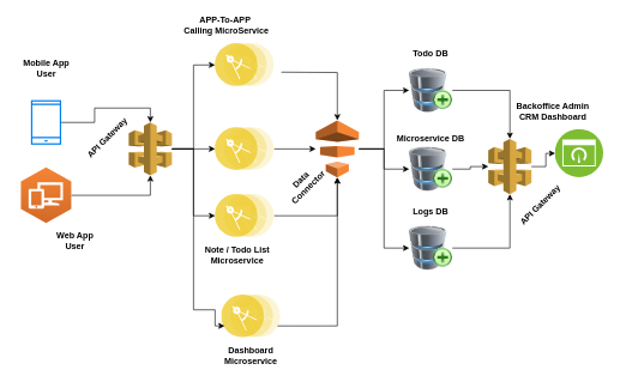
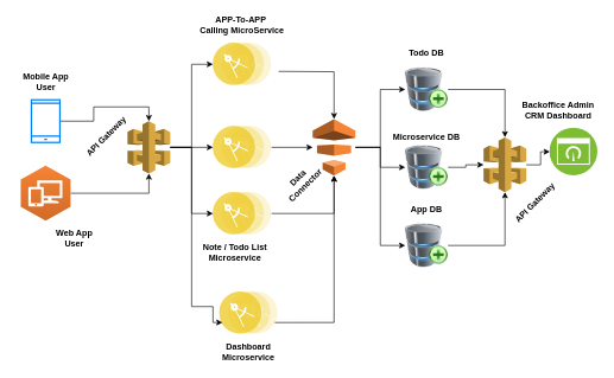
- <mxCell id="35" value="&lt;b&gt;APP-To-APP&amp;nbsp;&lt;br&gt;Calling MicroService&lt;br&gt;&lt;/b&gt;" style="text;html=1;strokeColor=none;fillColor=none;align=center;verticalAlign=middle;whiteSpace=wrap;rounded=0;" vertex="1" parent="1"><mxGeometry x="244.1" y="20" width="140" height="30" as="geometry" /></mxCell>
+ <mxCell id="35" value="&lt;b&gt;APP-To-APP&amp;nbsp;&lt;br&gt;Calling MicroService&lt;br&gt;&lt;/b&gt;" style="text;html=1;strokeColor=none;fillColor=none;align=center;verticalAlign=middle;whiteSpace=wrap;rounded=0;" vertex="1" parent="1"><mxGeometry x="269.1" y="20" width="140" height="30" as="geometry" /></mxCell>
- <mxCell id="32" value="&lt;b&gt;Mobile App User&lt;/b&gt;" style="text;html=1;strokeColor=none;fillColor=none;align=center;verticalAlign=middle;whiteSpace=wrap;rounded=0;" vertex="1" parent="1"><mxGeometry x="20.5" y="80" width="85" height="30" as="geometry" /></mxCell>
+ <mxCell id="32" value="&lt;b&gt;Mobile App User&lt;/b&gt;" style="text;html=1;strokeColor=none;fillColor=none;align=center;verticalAlign=middle;whiteSpace=wrap;rounded=0;" vertex="1" parent="1"><mxGeometry x="20.5" y="100" width="85" height="30" as="geometry" /></mxCell>
- <mxCell id="42" value="&lt;b&gt;Backoffice Admin CRM Dashboard&lt;br&gt;&lt;/b&gt;" style="text;html=1;strokeColor=none;fillColor=none;align=center;verticalAlign=middle;whiteSpace=wrap;rounded=0;" vertex="1" parent="1"><mxGeometry x="713.25" y="137.45" width="110" height="32.55" as="geometry" /></mxCell>
+ <mxCell id="42" value="&lt;b&gt;Backoffice Admin CRM Dashboard&lt;br&gt;&lt;/b&gt;" style="text;html=1;strokeColor=none;fillColor=none;align=center;verticalAlign=middle;whiteSpace=wrap;rounded=0;" vertex="1" parent="1"><mxGeometry x="728.25" y="137.45" width="110" height="32.55" as="geometry" /></mxCell>
- <mxCell id="40" value="&lt;b&gt;Logs DB&lt;br&gt;&lt;/b&gt;" style="text;html=1;strokeColor=none;fillColor=none;align=center;verticalAlign=middle;whiteSpace=wrap;rounded=0;" vertex="1" parent="1"><mxGeometry x="528" y="280" width="140" height="30" as="geometry" /></mxCell>
+ <mxCell id="40" value="&lt;b&gt;App DB&lt;br&gt;&lt;/b&gt;" style="text;html=1;strokeColor=none;fillColor=none;align=center;verticalAlign=middle;whiteSpace=wrap;rounded=0;" vertex="1" parent="1"><mxGeometry x="528" y="280" width="140" height="30" as="geometry" /></mxCell>
